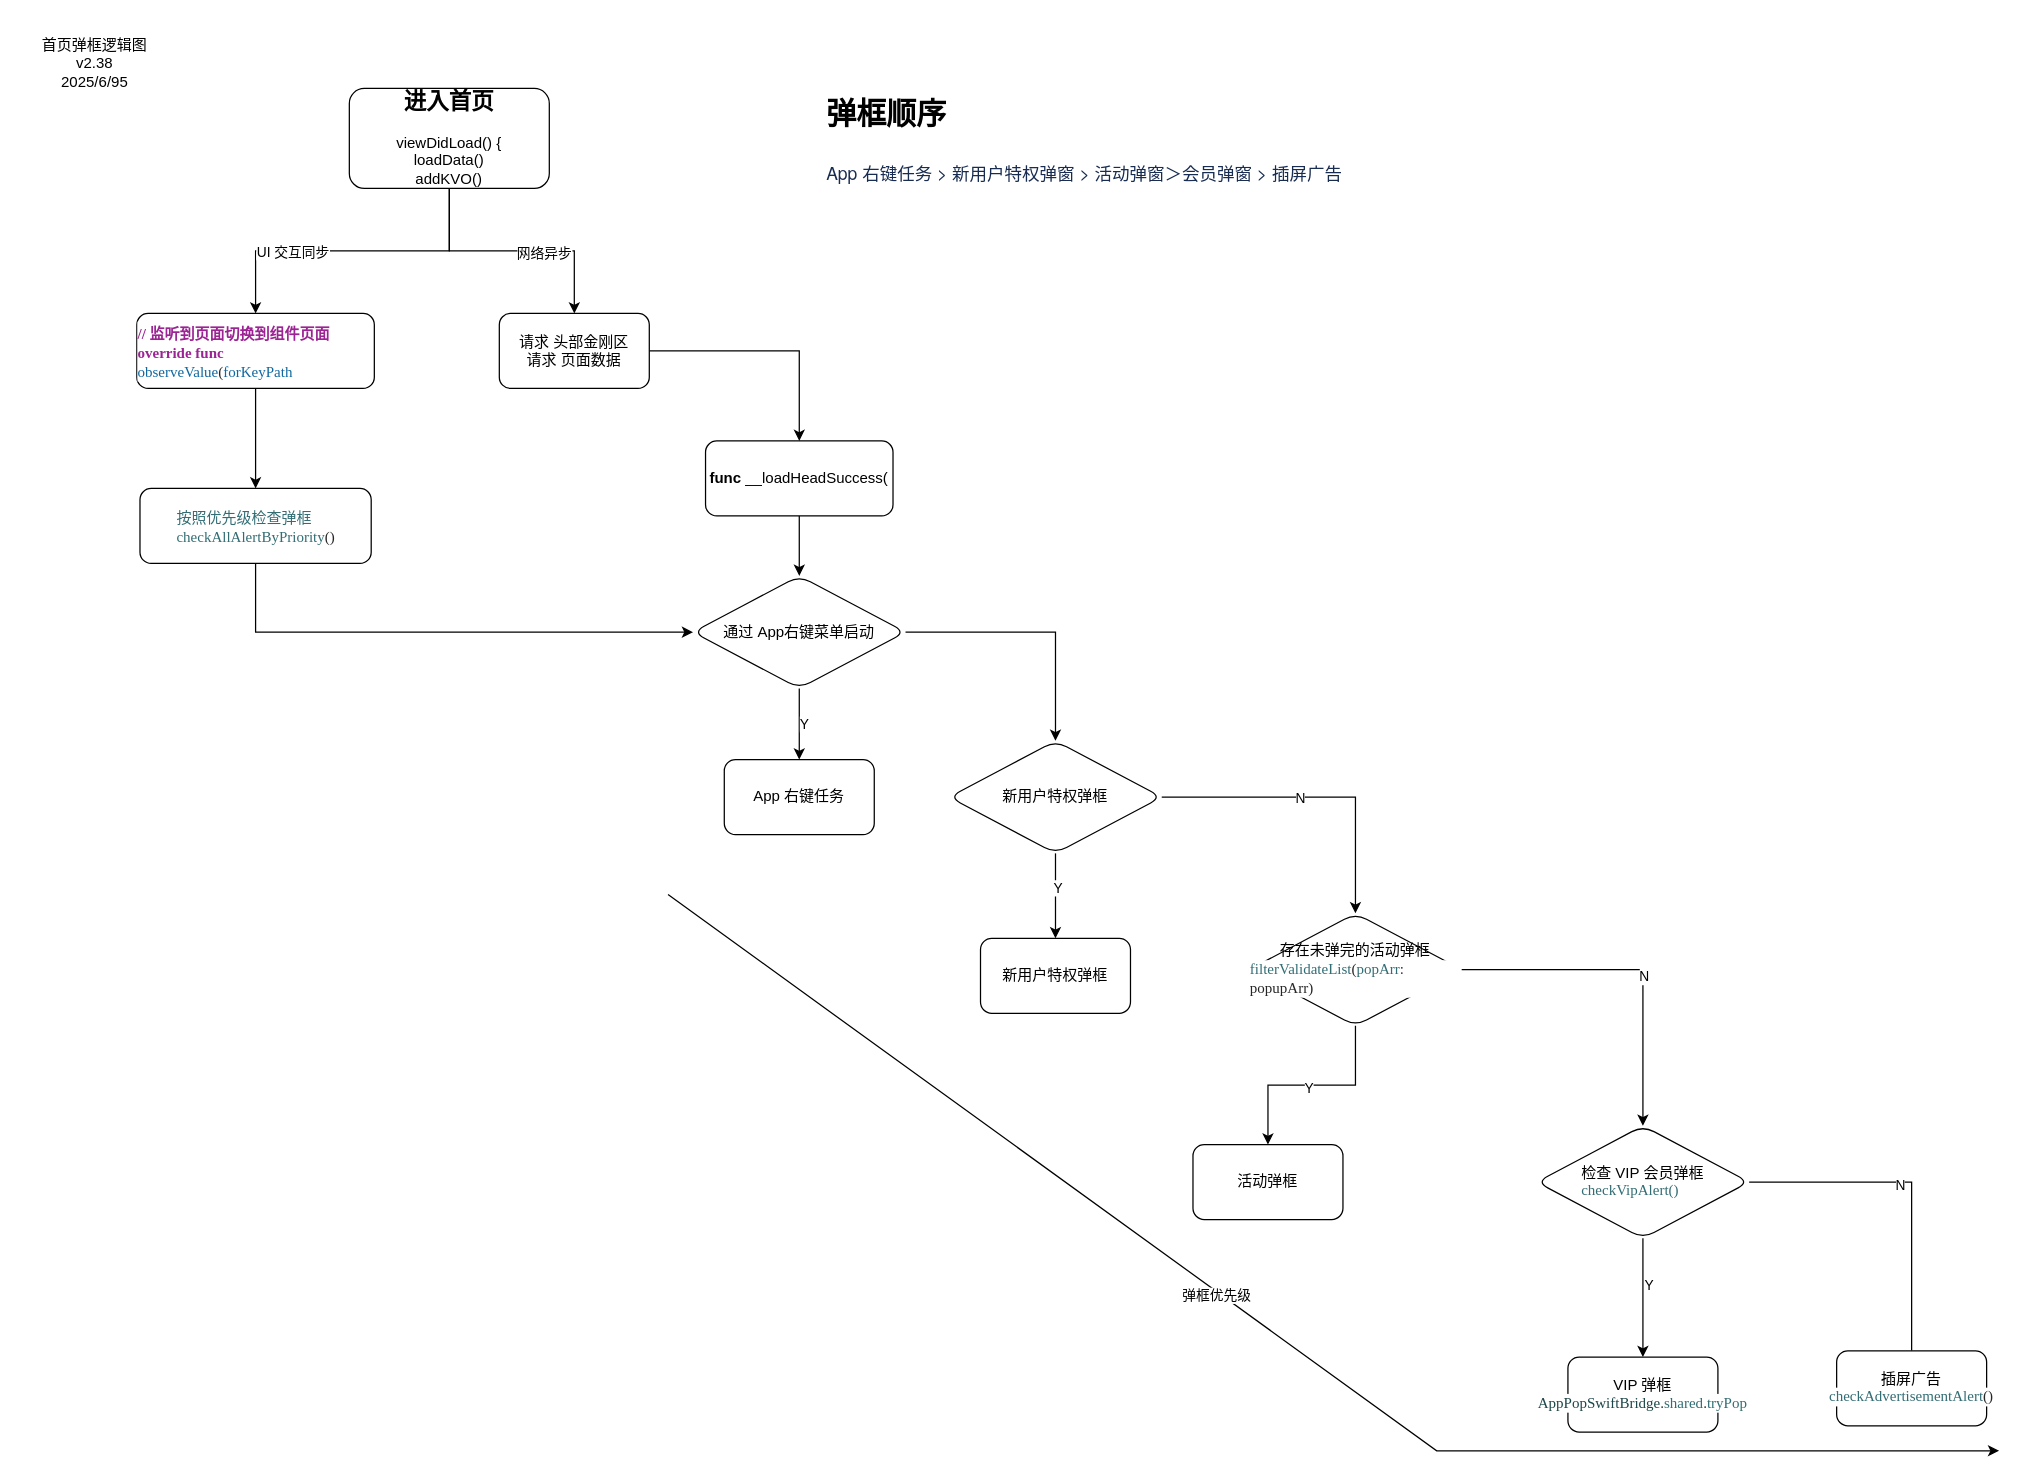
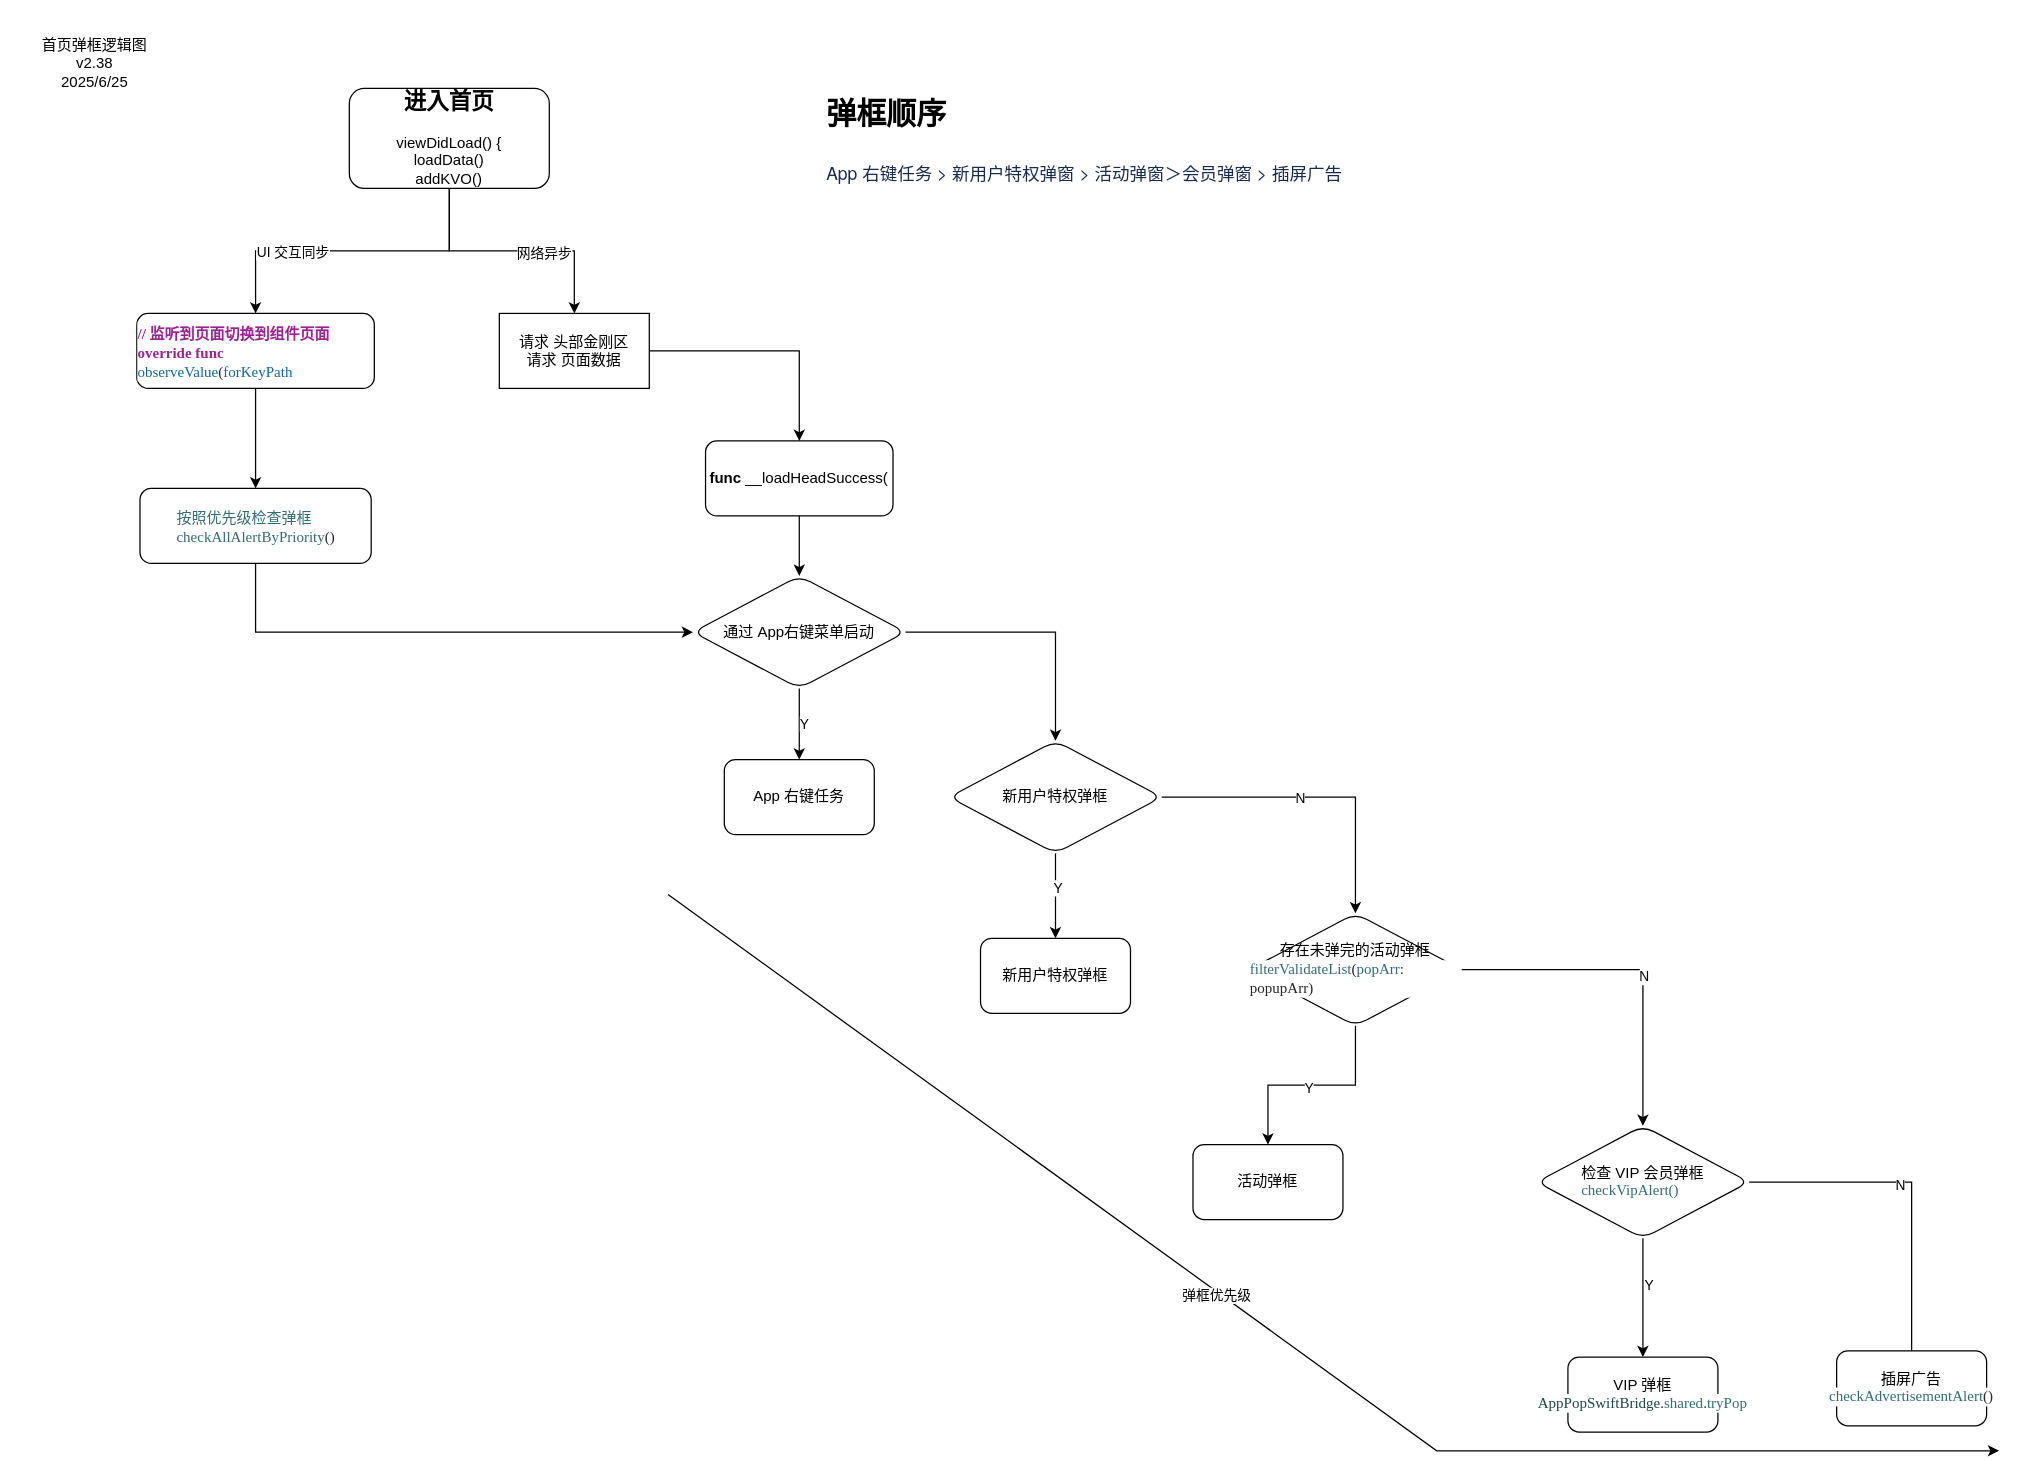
- <mxCell id="16" value="首页弹框逻辑图&lt;div&gt;v2.38&lt;/div&gt;&lt;div&gt;2025/6/95&lt;/div&gt;" style="text;html=1;align=center;verticalAlign=middle;resizable=0;points=[];autosize=1;strokeColor=none;fillColor=none;" vertex="1" parent="1"><mxGeometry x="20" width="110" height="60" as="geometry" y="20" /></mxCell>
+ <mxCell id="16" value="首页弹框逻辑图&lt;div&gt;v2.38&lt;/div&gt;&lt;div&gt;2025/6/25&lt;/div&gt;" style="text;html=1;align=center;verticalAlign=middle;resizable=0;points=[];autosize=1;strokeColor=none;fillColor=none;" vertex="1" parent="1"><mxGeometry x="20" width="110" height="60" as="geometry" y="20" /></mxCell>
- <mxCell id="9" value="&lt;div&gt;请求 头部金刚区&lt;/div&gt;请求 页面数据" style="whiteSpace=wrap;html=1;rounded=1;" vertex="1" parent="1"><mxGeometry x="399" y="250" width="120" height="60" as="geometry" /></mxCell>
+ <mxCell id="9" value="&lt;div&gt;请求 头部金刚区&lt;/div&gt;请求 页面数据" style="whiteSpace=wrap;html=1;rounded=0;" vertex="1" parent="1"><mxGeometry x="399" y="250" width="120" height="60" as="geometry" /></mxCell>
